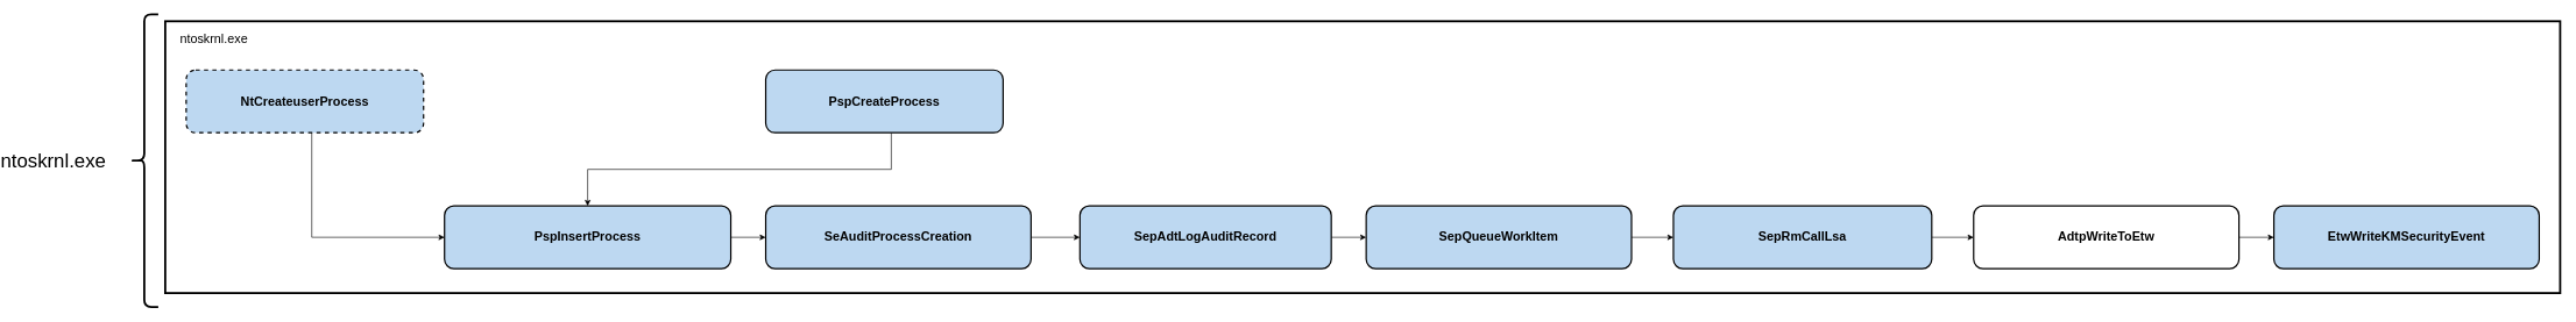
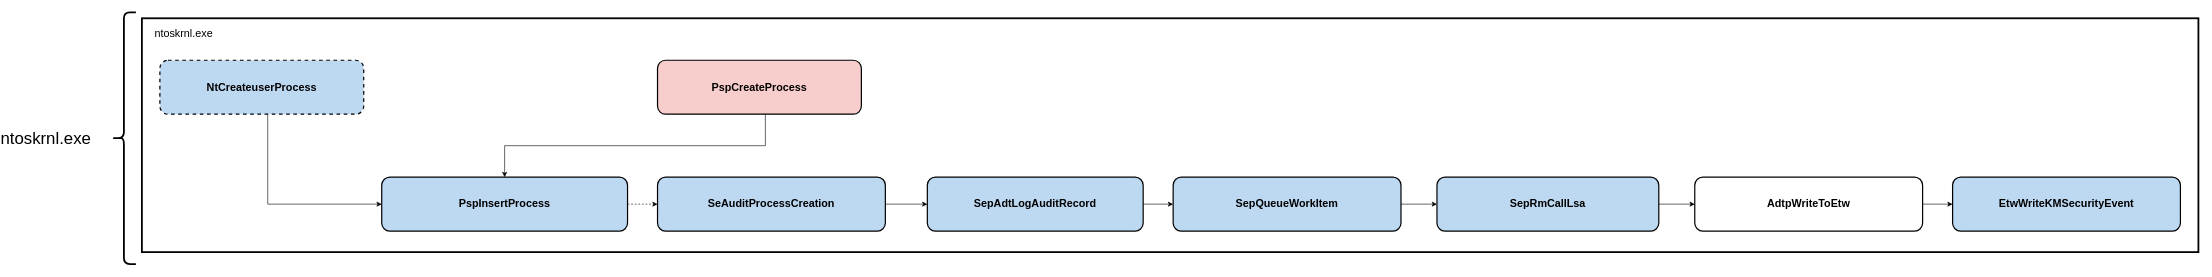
- <mxCell id="22" value="&lt;b&gt;PspCreateProcess&lt;/b&gt;" style="rounded=1;whiteSpace=wrap;html=1;fontSize=18;strokeWidth=2;fillColor=#BDD8F1;" vertex="1" parent="1"><mxGeometry x="1070" y="100" width="340" height="90" as="geometry" /></mxCell>
+ <mxCell id="22" value="&lt;b&gt;PspCreateProcess&lt;/b&gt;" style="rounded=1;whiteSpace=wrap;html=1;fontSize=18;strokeWidth=2;fillColor=#f8cecc;" vertex="1" parent="1"><mxGeometry x="1070" y="100" width="340" height="90" as="geometry" /></mxCell>
- <mxCell id="11" style="edgeStyle=orthogonalEdgeStyle;rounded=0;orthogonalLoop=1;jettySize=auto;html=1;exitX=1;exitY=0.5;exitDx=0;exitDy=0;entryX=0;entryY=0.5;entryDx=0;entryDy=0;" edge="1" parent="1" source="12" target="10"><mxGeometry relative="1" as="geometry" /></mxCell>
+ <mxCell id="11" style="edgeStyle=orthogonalEdgeStyle;rounded=0;orthogonalLoop=1;jettySize=auto;html=1;exitX=1;exitY=0.5;exitDx=0;exitDy=0;entryX=0;entryY=0.5;entryDx=0;entryDy=0;dashed=1;" edge="1" parent="1" source="12" target="10"><mxGeometry relative="1" as="geometry" /></mxCell>
